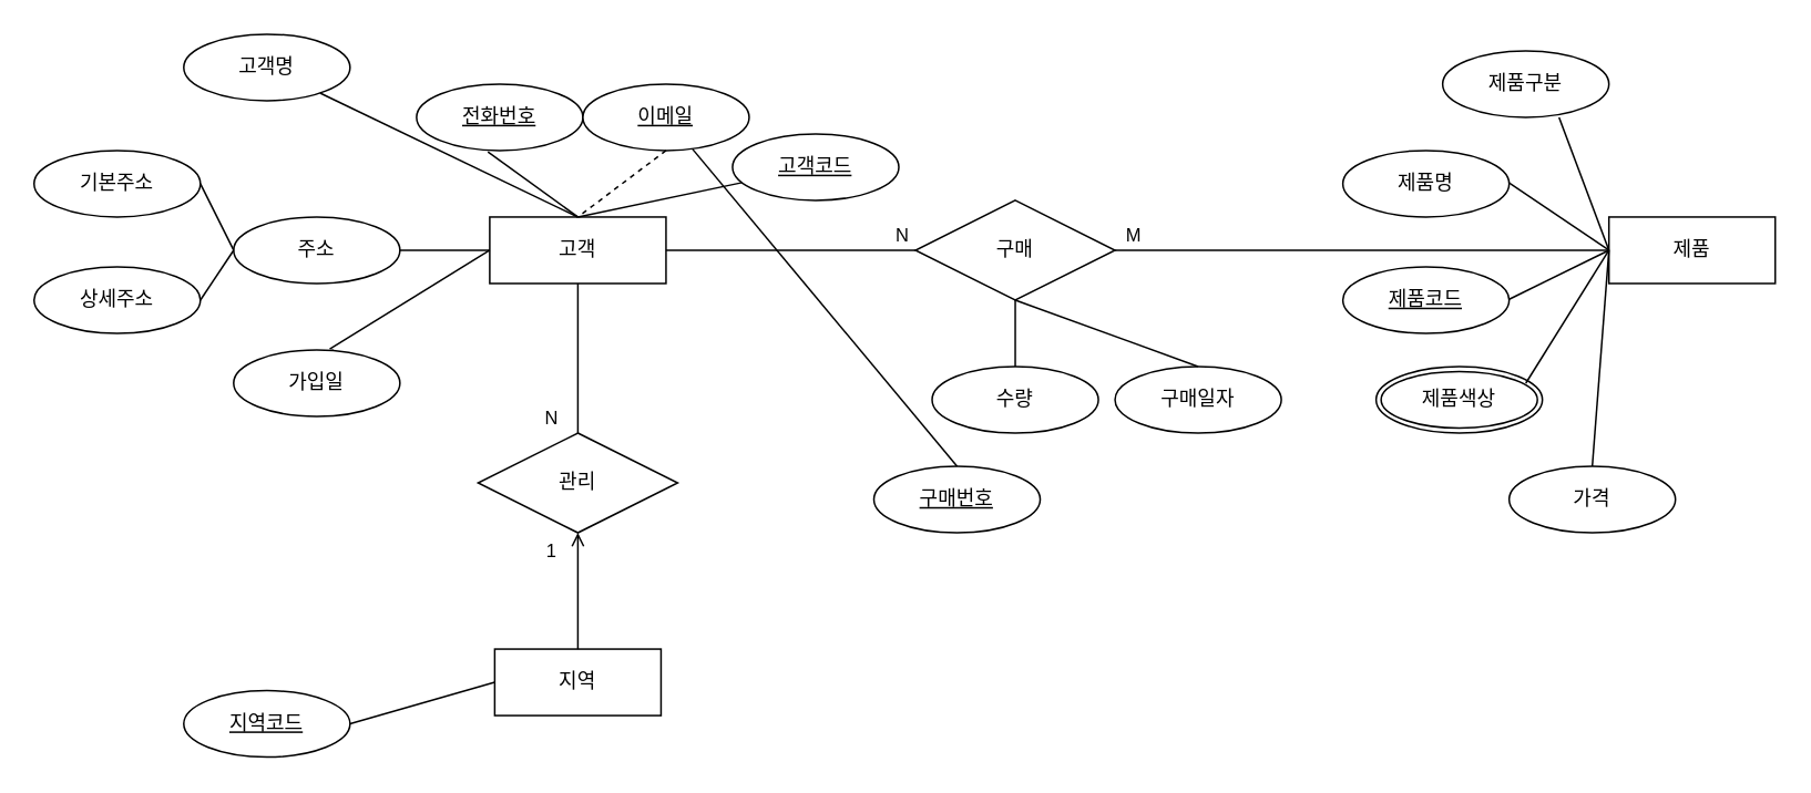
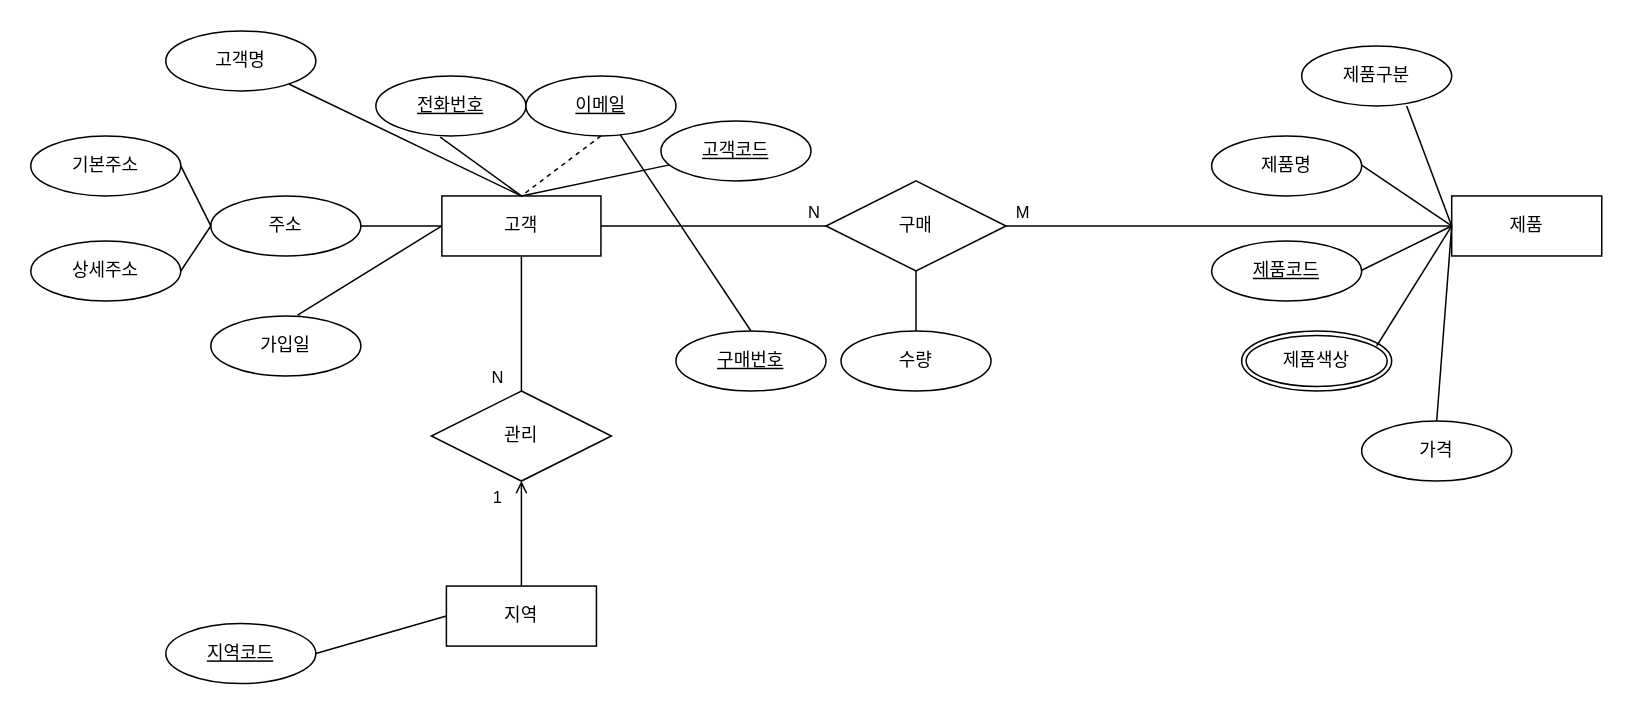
- <mxCell id="45" value="" style="endArrow=none;html=1;rounded=0;exitX=0.5;exitY=0;exitDx=0;exitDy=0;entryX=0.5;entryY=1;entryDx=0;entryDy=0;" edge="1" parent="1" source="42" target="39"><mxGeometry relative="1" as="geometry"><mxPoint x="620" y="230" as="sourcePoint" /><mxPoint x="620" y="190" as="targetPoint" /></mxGeometry></mxCell>
- <mxCell id="42" value="구매일자" style="ellipse;whiteSpace=wrap;html=1;align=center;" vertex="1" parent="1"><mxGeometry x="670" y="220" width="100" height="40" as="geometry" /></mxCell>
- <mxCell id="40" value="구매번호" style="ellipse;whiteSpace=wrap;html=1;align=center;fontStyle=4;" vertex="1" parent="1"><mxGeometry x="525" y="280" width="100" height="40" as="geometry" /></mxCell>
+ <mxCell id="40" value="구매번호" style="ellipse;whiteSpace=wrap;html=1;align=center;fontStyle=4;" vertex="1" parent="1"><mxGeometry x="450" y="220" width="100" height="40" as="geometry" /></mxCell>
